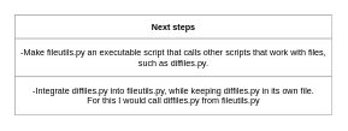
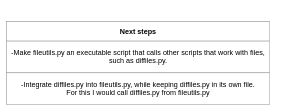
- <mxCell id="2" value="&lt;table border=&quot;1&quot; width=&quot;100%&quot; cellpadding=&quot;4&quot; style=&quot;width: 100% ; height: 100% ; border-collapse: collapse&quot;&gt;&lt;tbody&gt;&lt;tr&gt;&lt;th align=&quot;center&quot;&gt;&lt;b&gt;Next steps&lt;/b&gt;&lt;/th&gt;&lt;/tr&gt;&lt;tr&gt;&lt;td align=&quot;center&quot;&gt;-Make fileutils.py an executable script that calls other scripts that work with files,&lt;br&gt;such as diffiles.py.&lt;br&gt;&lt;/td&gt;&lt;/tr&gt;&lt;tr&gt;&lt;td align=&quot;center&quot;&gt;-Integrate diffiles.py into fileutils.py, while keeping diffiles.py in its own file.&lt;br&gt;For this I would call diffiles.py from fileutils.py&lt;/td&gt;&lt;/tr&gt;&lt;/tbody&gt;&lt;/table&gt;" style="text;html=1;strokeColor=none;fillColor=none;overflow=fill;" vertex="1" parent="1"><mxGeometry x="20" y="20" width="440" height="140" as="geometry" /></mxCell>
+ <mxCell id="2" value="&lt;table border=&quot;1&quot; width=&quot;100%&quot; cellpadding=&quot;4&quot; style=&quot;width: 100% ; height: 100% ; border-collapse: collapse&quot;&gt;&lt;tbody&gt;&lt;tr&gt;&lt;th align=&quot;center&quot;&gt;&lt;b&gt;Next steps&lt;/b&gt;&lt;/th&gt;&lt;/tr&gt;&lt;tr&gt;&lt;td align=&quot;center&quot;&gt;-Make fileutils.py an executable script that calls other scripts that work with files,&lt;br&gt;such as diffiles.py.&lt;br&gt;&lt;/td&gt;&lt;/tr&gt;&lt;tr&gt;&lt;td align=&quot;center&quot;&gt;-Integrate diffiles.py into fileutils.py, while keeping diffiles.py in its own file.&lt;br&gt;For this I would call diffiles.py from fileutils.py&lt;/td&gt;&lt;/tr&gt;&lt;/tbody&gt;&lt;/table&gt;" style="text;html=1;strokeColor=none;fillColor=none;overflow=fill;" vertex="1" parent="1"><mxGeometry x="10" y="35" width="440" height="140" as="geometry" /></mxCell>
